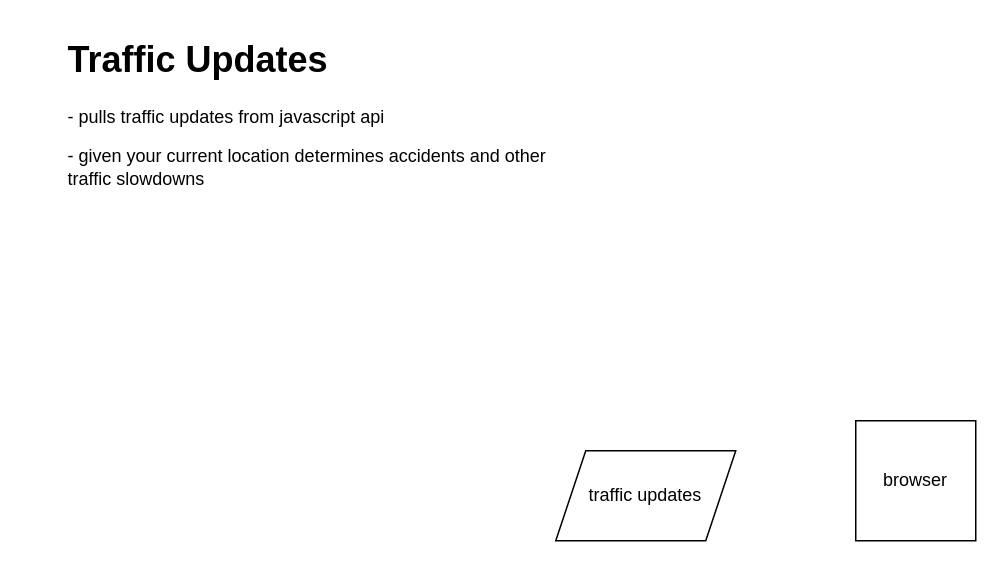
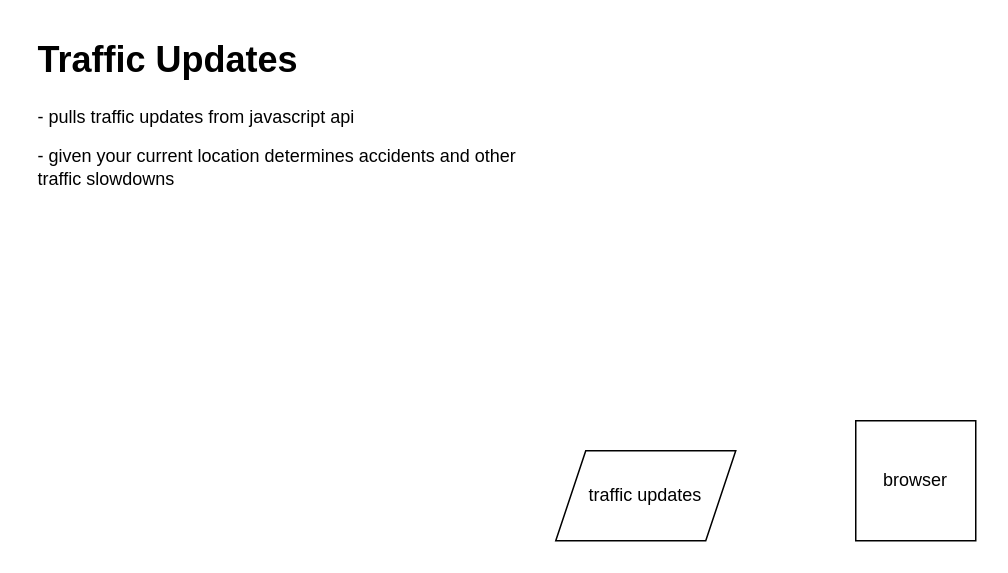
- <mxCell id="2" value="&lt;h1&gt;Traffic Updates&lt;/h1&gt;&lt;p&gt;- pulls traffic updates from javascript api&amp;nbsp;&lt;/p&gt;&lt;p&gt;- given your current location determines accidents and other traffic slowdowns&lt;/p&gt;" style="text;html=1;strokeColor=none;fillColor=none;spacing=5;spacingTop=-20;whiteSpace=wrap;overflow=hidden;rounded=0;" vertex="1" parent="1"><mxGeometry x="40" y="20" width="340" height="240" as="geometry" /></mxCell>
+ <mxCell id="2" value="&lt;h1&gt;Traffic Updates&lt;/h1&gt;&lt;p&gt;- pulls traffic updates from javascript api&amp;nbsp;&lt;/p&gt;&lt;p&gt;- given your current location determines accidents and other traffic slowdowns&lt;/p&gt;" style="text;html=1;strokeColor=none;fillColor=none;spacing=5;spacingTop=-20;whiteSpace=wrap;overflow=hidden;rounded=0;" vertex="1" parent="1"><mxGeometry x="20" y="20" width="340" height="240" as="geometry" /></mxCell>
